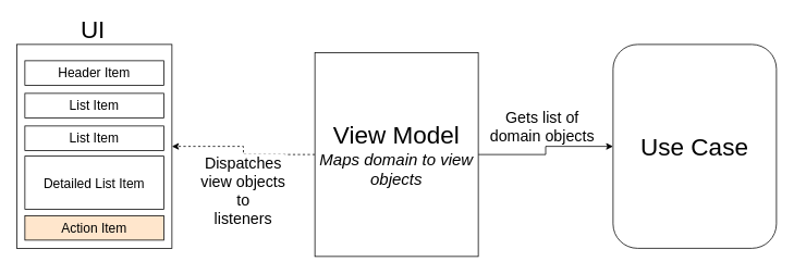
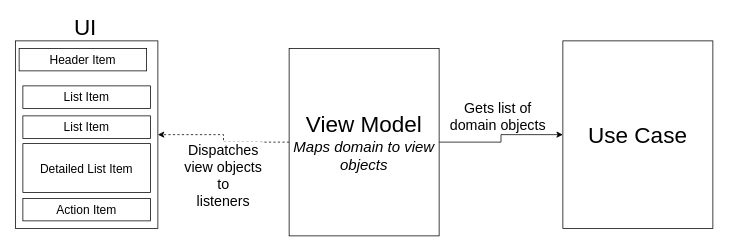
- <mxCell id="8" value="&lt;font style=&quot;font-size: 16px&quot;&gt;Header Item&lt;/font&gt;" style="rounded=0;whiteSpace=wrap;html=1;" parent="1" vertex="1"><mxGeometry x="30" y="74" width="170" height="30" as="geometry" /></mxCell>
+ <mxCell id="8" value="&lt;font style=&quot;font-size: 16px&quot;&gt;Header Item&lt;/font&gt;" style="rounded=0;whiteSpace=wrap;html=1;" parent="1" vertex="1"><mxGeometry x="25" y="64" width="170" height="30" as="geometry" /></mxCell>
- <mxCell id="13" value="&lt;font style=&quot;font-size: 30px&quot;&gt;Use Case&lt;/font&gt;" style="whiteSpace=wrap;html=1;rounded=1;" parent="1" vertex="1"><mxGeometry x="750" y="54" width="200" height="250" as="geometry" /></mxCell>
+ <mxCell id="13" value="&lt;font style=&quot;font-size: 30px&quot;&gt;Use Case&lt;/font&gt;" style="rounded=0;whiteSpace=wrap;html=1;" parent="1" vertex="1"><mxGeometry x="750" y="54" width="200" height="250" as="geometry" /></mxCell>
- <mxCell id="12" value="&lt;font style=&quot;font-size: 16px&quot;&gt;Action Item&lt;/font&gt;" style="rounded=0;whiteSpace=wrap;html=1;fillColor=#ffe6cc;" parent="1" vertex="1"><mxGeometry x="30" y="264" width="170" height="30" as="geometry" /></mxCell>
+ <mxCell id="12" value="&lt;font style=&quot;font-size: 16px&quot;&gt;Action Item&lt;/font&gt;" style="rounded=0;whiteSpace=wrap;html=1;" parent="1" vertex="1"><mxGeometry x="30" y="264" width="170" height="30" as="geometry" /></mxCell>
